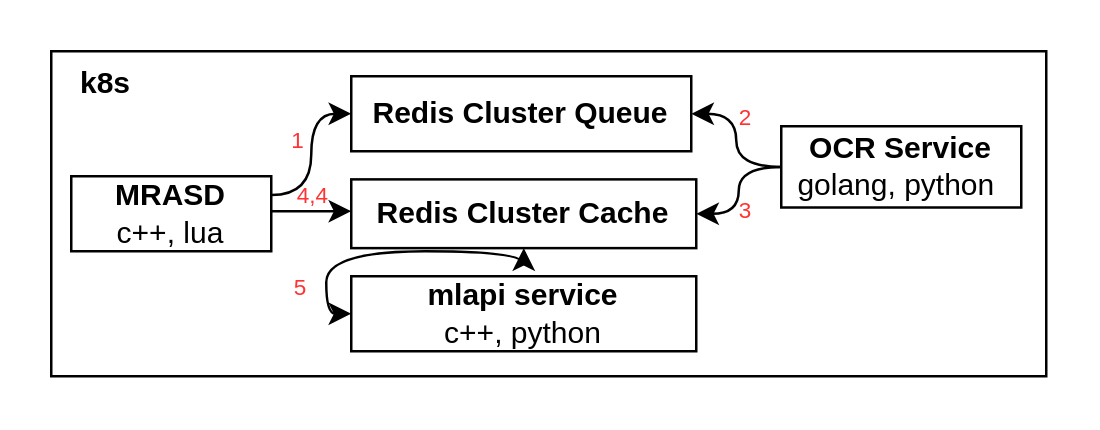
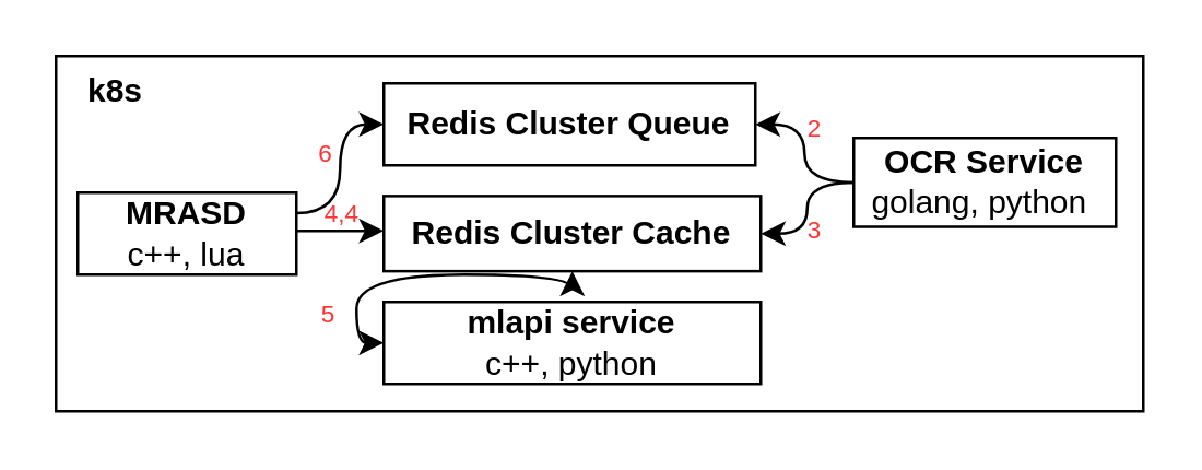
- <mxCell id="13" value="&lt;font color=&quot;#ff3333&quot; style=&quot;font-size: 9px&quot;&gt;1&lt;/font&gt;" style="text;html=1;strokeColor=none;fillColor=none;align=center;verticalAlign=middle;whiteSpace=wrap;rounded=0;" parent="1" vertex="1"><mxGeometry x="109" y="50" width="20" height="10" as="geometry" /></mxCell>
+ <mxCell id="13" value="&lt;font color=&quot;#ff3333&quot; style=&quot;font-size: 9px&quot;&gt;6&lt;/font&gt;" style="text;html=1;strokeColor=none;fillColor=none;align=center;verticalAlign=middle;whiteSpace=wrap;rounded=0;" parent="1" vertex="1"><mxGeometry x="109" y="50" width="20" height="10" as="geometry" /></mxCell>
